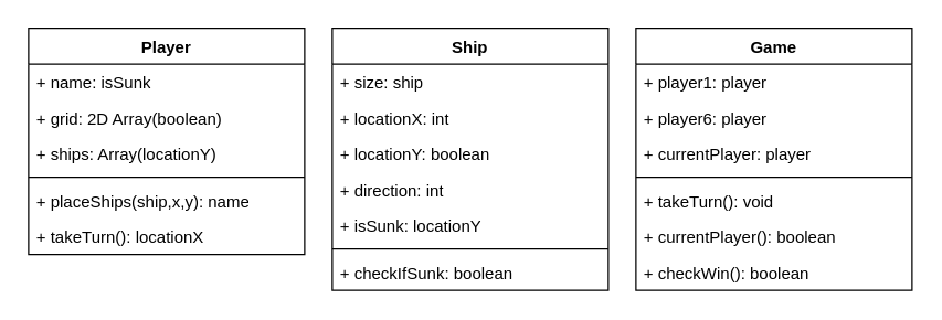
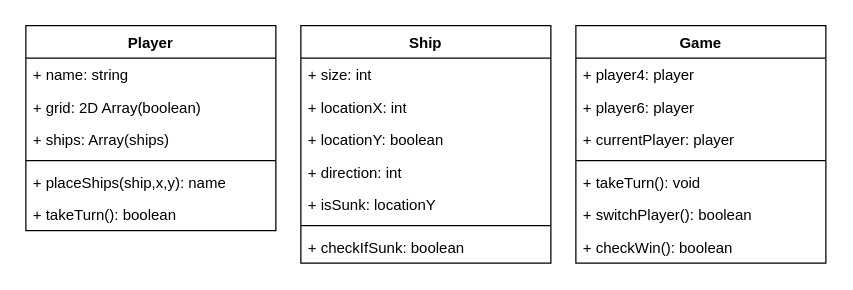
- <mxCell id="11" value="+ name: isSunk" style="text;strokeColor=none;fillColor=none;align=left;verticalAlign=top;spacingLeft=4;spacingRight=4;overflow=hidden;rotatable=0;points=[[0,0.5],[1,0.5]];portConstraint=eastwest;whiteSpace=wrap;html=1;" vertex="1" parent="10"><mxGeometry y="26" width="200" height="26" as="geometry" /></mxCell>
+ <mxCell id="11" value="+ name: string" style="text;strokeColor=none;fillColor=none;align=left;verticalAlign=top;spacingLeft=4;spacingRight=4;overflow=hidden;rotatable=0;points=[[0,0.5],[1,0.5]];portConstraint=eastwest;whiteSpace=wrap;html=1;" vertex="1" parent="10"><mxGeometry y="26" width="200" height="26" as="geometry" /></mxCell>
- <mxCell id="3" value="+ size: ship" style="text;strokeColor=none;fillColor=none;align=left;verticalAlign=top;spacingLeft=4;spacingRight=4;overflow=hidden;rotatable=0;points=[[0,0.5],[1,0.5]];portConstraint=eastwest;whiteSpace=wrap;html=1;" vertex="1" parent="2"><mxGeometry y="26" width="200" height="26" as="geometry" /></mxCell>
+ <mxCell id="3" value="+ size: int" style="text;strokeColor=none;fillColor=none;align=left;verticalAlign=top;spacingLeft=4;spacingRight=4;overflow=hidden;rotatable=0;points=[[0,0.5],[1,0.5]];portConstraint=eastwest;whiteSpace=wrap;html=1;" vertex="1" parent="2"><mxGeometry y="26" width="200" height="26" as="geometry" /></mxCell>
- <mxCell id="18" value="+ player1: player" style="text;strokeColor=none;fillColor=none;align=left;verticalAlign=top;spacingLeft=4;spacingRight=4;overflow=hidden;rotatable=0;points=[[0,0.5],[1,0.5]];portConstraint=eastwest;whiteSpace=wrap;html=1;" vertex="1" parent="17"><mxGeometry y="26" width="200" height="26" as="geometry" /></mxCell>
+ <mxCell id="18" value="+ player4: player" style="text;strokeColor=none;fillColor=none;align=left;verticalAlign=top;spacingLeft=4;spacingRight=4;overflow=hidden;rotatable=0;points=[[0,0.5],[1,0.5]];portConstraint=eastwest;whiteSpace=wrap;html=1;" vertex="1" parent="17"><mxGeometry y="26" width="200" height="26" as="geometry" /></mxCell>
- <mxCell id="13" value="+ ships: Array(locationY)" style="text;strokeColor=none;fillColor=none;align=left;verticalAlign=top;spacingLeft=4;spacingRight=4;overflow=hidden;rotatable=0;points=[[0,0.5],[1,0.5]];portConstraint=eastwest;whiteSpace=wrap;html=1;" vertex="1" parent="10"><mxGeometry y="78" width="200" height="26" as="geometry" /></mxCell>
+ <mxCell id="13" value="+ ships: Array(ships)" style="text;strokeColor=none;fillColor=none;align=left;verticalAlign=top;spacingLeft=4;spacingRight=4;overflow=hidden;rotatable=0;points=[[0,0.5],[1,0.5]];portConstraint=eastwest;whiteSpace=wrap;html=1;" vertex="1" parent="10"><mxGeometry y="78" width="200" height="26" as="geometry" /></mxCell>
- <mxCell id="16" value="+ takeTurn(): locationX" style="text;strokeColor=none;fillColor=none;align=left;verticalAlign=top;spacingLeft=4;spacingRight=4;overflow=hidden;rotatable=0;points=[[0,0.5],[1,0.5]];portConstraint=eastwest;whiteSpace=wrap;html=1;" vertex="1" parent="10"><mxGeometry y="138" width="200" height="26" as="geometry" /></mxCell>
+ <mxCell id="16" value="+ takeTurn(): boolean" style="text;strokeColor=none;fillColor=none;align=left;verticalAlign=top;spacingLeft=4;spacingRight=4;overflow=hidden;rotatable=0;points=[[0,0.5],[1,0.5]];portConstraint=eastwest;whiteSpace=wrap;html=1;" vertex="1" parent="10"><mxGeometry y="138" width="200" height="26" as="geometry" /></mxCell>
- <mxCell id="23" value="+ currentPlayer(): boolean" style="text;strokeColor=none;fillColor=none;align=left;verticalAlign=top;spacingLeft=4;spacingRight=4;overflow=hidden;rotatable=0;points=[[0,0.5],[1,0.5]];portConstraint=eastwest;whiteSpace=wrap;html=1;" vertex="1" parent="17"><mxGeometry y="138" width="200" height="26" as="geometry" /></mxCell>
+ <mxCell id="23" value="+ switchPlayer(): boolean" style="text;strokeColor=none;fillColor=none;align=left;verticalAlign=top;spacingLeft=4;spacingRight=4;overflow=hidden;rotatable=0;points=[[0,0.5],[1,0.5]];portConstraint=eastwest;whiteSpace=wrap;html=1;" vertex="1" parent="17"><mxGeometry y="138" width="200" height="26" as="geometry" /></mxCell>
